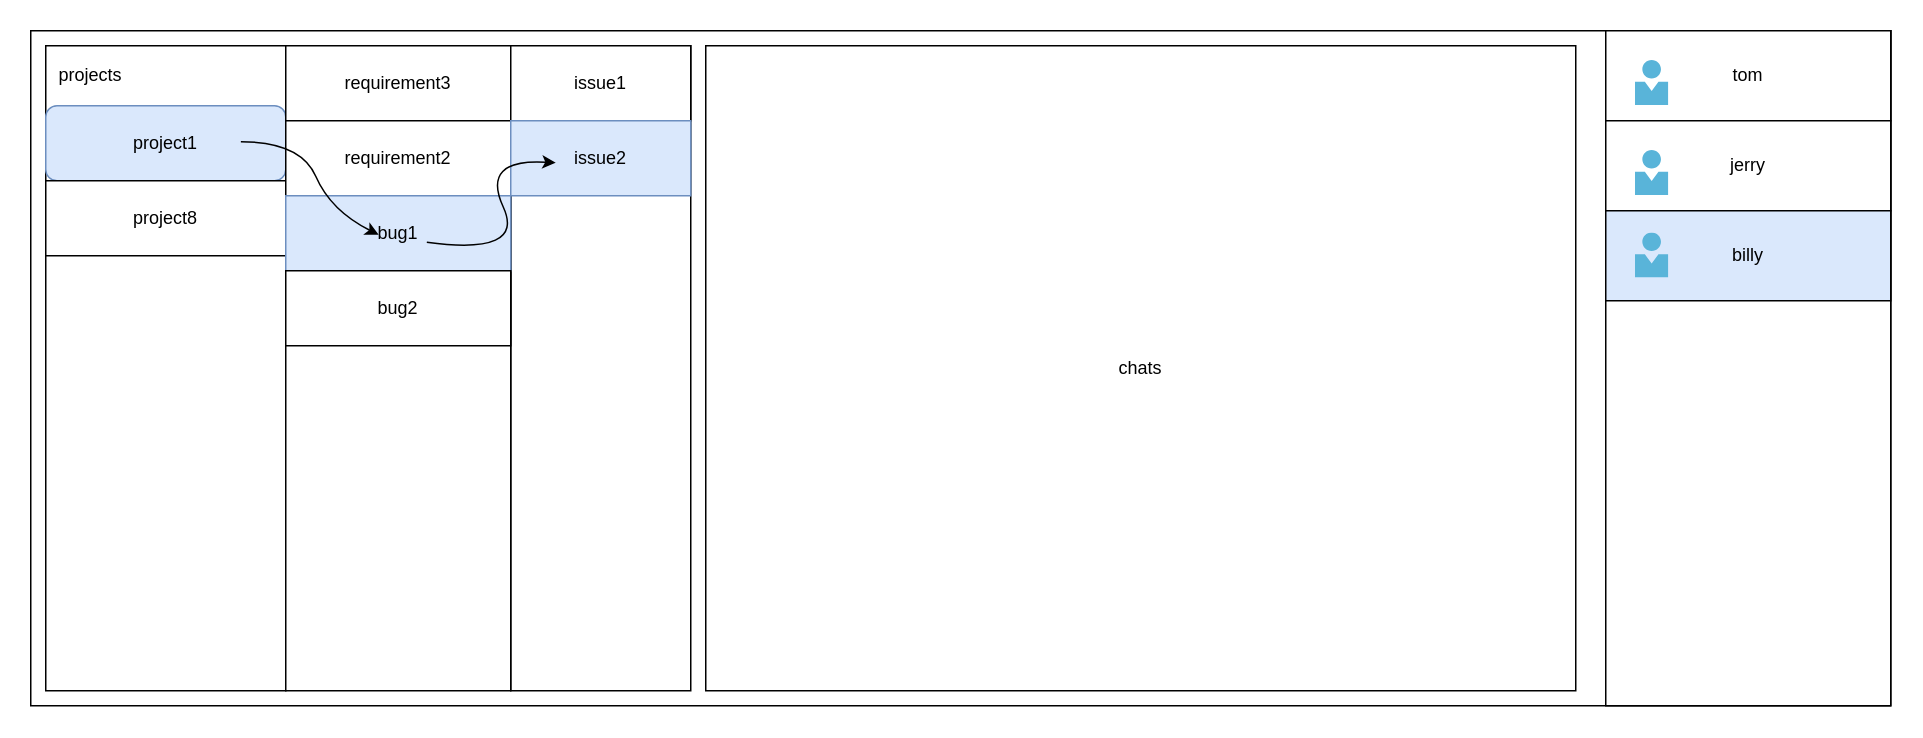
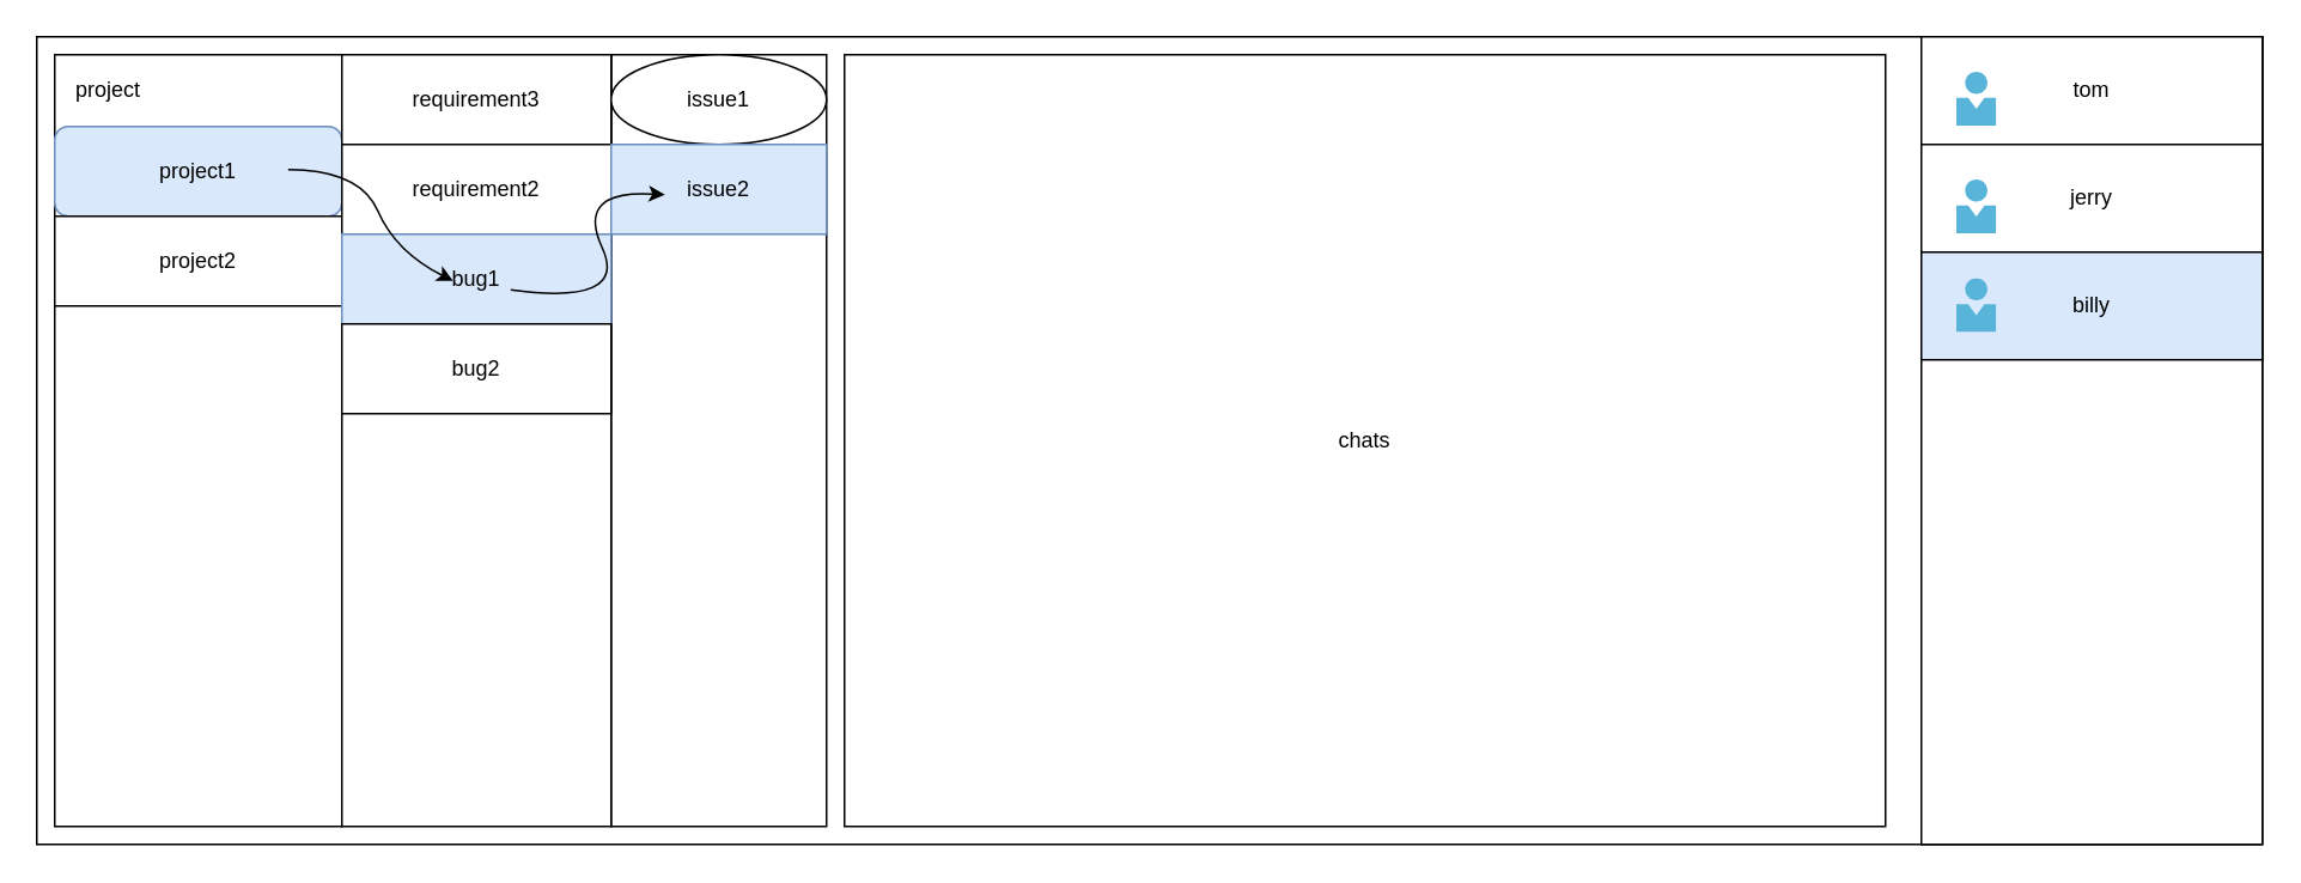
- <mxCell id="4" value="projects" style="text;html=1;strokeColor=none;fillColor=none;align=center;verticalAlign=middle;whiteSpace=wrap;rounded=0;" vertex="1" parent="1"><mxGeometry x="30" y="30" width="60" height="40" as="geometry" /></mxCell>
+ <mxCell id="4" value="project" style="text;html=1;strokeColor=none;fillColor=none;align=center;verticalAlign=middle;whiteSpace=wrap;rounded=0;" vertex="1" parent="1"><mxGeometry x="30" y="30" width="60" height="40" as="geometry" /></mxCell>
- <mxCell id="22" value="issue1" style="rounded=0;whiteSpace=wrap;html=1;" vertex="1" parent="1"><mxGeometry x="340" y="30" width="120" height="50" as="geometry" /></mxCell>
+ <mxCell id="22" value="issue1" style="ellipse;whiteSpace=wrap;html=1;" vertex="1" parent="1"><mxGeometry x="340" y="30" width="120" height="50" as="geometry" /></mxCell>
- <mxCell id="14" value="project8" style="rounded=0;whiteSpace=wrap;html=1;" vertex="1" parent="1"><mxGeometry x="30" y="120" width="160" height="50" as="geometry" /></mxCell>
+ <mxCell id="14" value="project2" style="rounded=0;whiteSpace=wrap;html=1;" vertex="1" parent="1"><mxGeometry x="30" y="120" width="160" height="50" as="geometry" /></mxCell>
